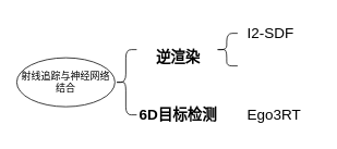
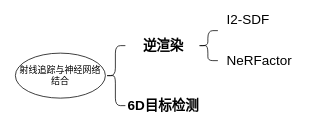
- <mxCell id="7" value="I2-SDF" style="text;strokeColor=none;fillColor=none;html=1;fontSize=18;fontStyle=0;verticalAlign=middle;align=left;" vertex="1" parent="1"><mxGeometry x="300" y="20" width="60" height="40" as="geometry" /></mxCell>
+ <mxCell id="7" value="I2-SDF" style="text;strokeColor=none;fillColor=none;html=1;fontSize=18;fontStyle=0;verticalAlign=middle;align=left;" vertex="1" parent="1"><mxGeometry x="300" y="5" width="60" height="40" as="geometry" /></mxCell>
- <mxCell id="4" value="逆渲染" style="text;strokeColor=none;fillColor=none;html=1;fontSize=18;fontStyle=1;verticalAlign=middle;align=center;" vertex="1" parent="1"><mxGeometry x="180" y="50" width="73.33" height="40" as="geometry" /></mxCell>
+ <mxCell id="4" value="逆渲染" style="text;strokeColor=none;fillColor=none;html=1;fontSize=18;fontStyle=1;verticalAlign=middle;align=center;" vertex="1" parent="1"><mxGeometry x="180" y="40" width="73.33" height="40" as="geometry" /></mxCell>
+ <mxCell id="8" value="NeRFactor" style="text;strokeColor=none;fillColor=none;html=1;fontSize=18;fontStyle=0;verticalAlign=middle;align=left;" vertex="1" parent="1"><mxGeometry x="300" y="60" width="90" height="40" as="geometry" /></mxCell>
- <mxCell id="9" value="Ego3RT" style="text;strokeColor=none;fillColor=none;html=1;fontSize=18;fontStyle=0;verticalAlign=middle;align=left;" vertex="1" parent="1"><mxGeometry x="300" y="120" width="70" height="40" as="geometry" /></mxCell>
